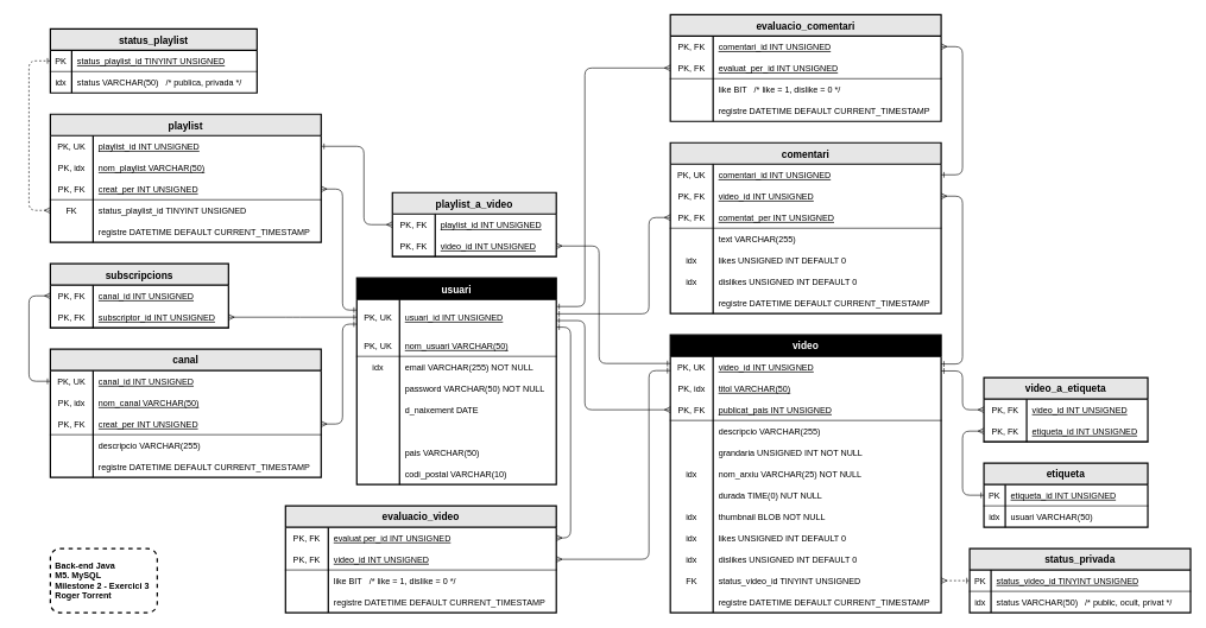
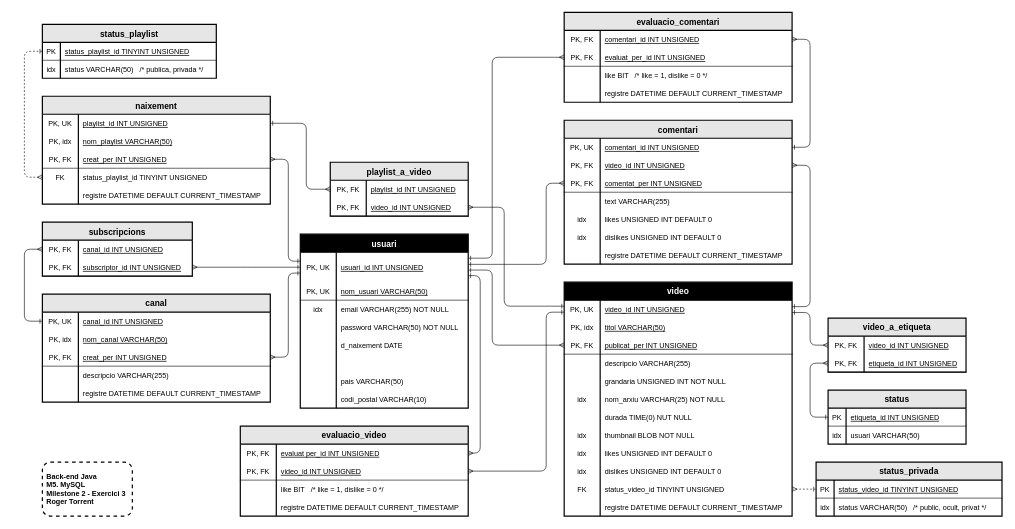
- <mxCell id="122" value="playlist" style="shape=table;startSize=30;container=1;collapsible=1;childLayout=tableLayout;fixedRows=1;rowLines=0;fontStyle=1;align=center;resizeLast=1;strokeWidth=2;fillColor=#E6E6E6;fontSize=14;" parent="1" vertex="1"><mxGeometry x="70" y="160" width="380" height="180" as="geometry" /></mxCell>
+ <mxCell id="122" value="naixement" style="shape=table;startSize=30;container=1;collapsible=1;childLayout=tableLayout;fixedRows=1;rowLines=0;fontStyle=1;align=center;resizeLast=1;strokeWidth=2;fillColor=#E6E6E6;fontSize=14;" parent="1" vertex="1"><mxGeometry x="70" y="160" width="380" height="180" as="geometry" /></mxCell>
- <mxCell id="36" value="publicat_pais INT UNSIGNED" style="shape=partialRectangle;connectable=0;fillColor=none;top=0;left=0;bottom=0;right=0;align=left;spacingLeft=6;fontStyle=4;overflow=hidden;" parent="34" vertex="1"><mxGeometry x="60" width="320" height="30" as="geometry" /></mxCell>
+ <mxCell id="36" value="publicat_per INT UNSIGNED" style="shape=partialRectangle;connectable=0;fillColor=none;top=0;left=0;bottom=0;right=0;align=left;spacingLeft=6;fontStyle=4;overflow=hidden;" parent="34" vertex="1"><mxGeometry x="60" width="320" height="30" as="geometry" /></mxCell>
- <mxCell id="87" value="etiqueta" style="shape=table;startSize=30;container=1;collapsible=1;childLayout=tableLayout;fixedRows=1;rowLines=0;fontStyle=1;align=center;resizeLast=1;fillColor=#E6E6E6;fontSize=14;strokeWidth=2;" parent="1" vertex="1"><mxGeometry x="1380" y="650" width="230" height="90" as="geometry" /></mxCell>
+ <mxCell id="87" value="status" style="shape=table;startSize=30;container=1;collapsible=1;childLayout=tableLayout;fixedRows=1;rowLines=0;fontStyle=1;align=center;resizeLast=1;fillColor=#E6E6E6;fontSize=14;strokeWidth=2;" parent="1" vertex="1"><mxGeometry x="1380" y="650" width="230" height="90" as="geometry" /></mxCell>
